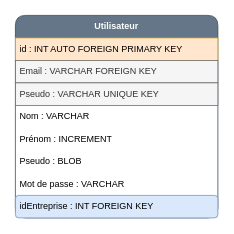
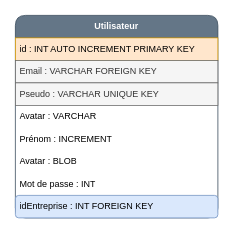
- <mxCell id="3" value="id : INT AUTO FOREIGN PRIMARY KEY" style="text;strokeColor=#d79b00;fillColor=#ffe6cc;align=left;verticalAlign=middle;spacingLeft=4;spacingRight=4;overflow=hidden;points=[[0,0.5],[1,0.5]];portConstraint=eastwest;rotatable=0;whiteSpace=wrap;html=1;" vertex="1" parent="2"><mxGeometry y="30" width="270" height="30" as="geometry" /></mxCell>
+ <mxCell id="3" value="id : INT AUTO INCREMENT PRIMARY KEY" style="text;strokeColor=#d79b00;fillColor=#ffe6cc;align=left;verticalAlign=middle;spacingLeft=4;spacingRight=4;overflow=hidden;points=[[0,0.5],[1,0.5]];portConstraint=eastwest;rotatable=0;whiteSpace=wrap;html=1;" vertex="1" parent="2"><mxGeometry y="30" width="270" height="30" as="geometry" /></mxCell>
- <mxCell id="6" value="Nom : VARCHAR" style="text;strokeColor=none;fillColor=none;align=left;verticalAlign=middle;spacingLeft=4;spacingRight=4;overflow=hidden;points=[[0,0.5],[1,0.5]];portConstraint=eastwest;rotatable=0;whiteSpace=wrap;html=1;" vertex="1" parent="2"><mxGeometry y="120" width="270" height="30" as="geometry" /></mxCell>
+ <mxCell id="6" value="Avatar : VARCHAR" style="text;strokeColor=none;fillColor=none;align=left;verticalAlign=middle;spacingLeft=4;spacingRight=4;overflow=hidden;points=[[0,0.5],[1,0.5]];portConstraint=eastwest;rotatable=0;whiteSpace=wrap;html=1;" vertex="1" parent="2"><mxGeometry y="120" width="270" height="30" as="geometry" /></mxCell>
- <mxCell id="8" value="Pseudo : BLOB" style="text;strokeColor=none;fillColor=none;align=left;verticalAlign=middle;spacingLeft=4;spacingRight=4;overflow=hidden;points=[[0,0.5],[1,0.5]];portConstraint=eastwest;rotatable=0;whiteSpace=wrap;html=1;" vertex="1" parent="2"><mxGeometry y="180" width="270" height="30" as="geometry" /></mxCell>
+ <mxCell id="8" value="Avatar : BLOB" style="text;strokeColor=none;fillColor=none;align=left;verticalAlign=middle;spacingLeft=4;spacingRight=4;overflow=hidden;points=[[0,0.5],[1,0.5]];portConstraint=eastwest;rotatable=0;whiteSpace=wrap;html=1;" vertex="1" parent="2"><mxGeometry y="180" width="270" height="30" as="geometry" /></mxCell>
- <mxCell id="9" value="Mot de passe : VARCHAR" style="text;strokeColor=none;fillColor=none;align=left;verticalAlign=middle;spacingLeft=4;spacingRight=4;overflow=hidden;points=[[0,0.5],[1,0.5]];portConstraint=eastwest;rotatable=0;whiteSpace=wrap;html=1;" vertex="1" parent="2"><mxGeometry y="210" width="270" height="30" as="geometry" /></mxCell>
+ <mxCell id="9" value="Mot de passe : INT" style="text;strokeColor=none;fillColor=none;align=left;verticalAlign=middle;spacingLeft=4;spacingRight=4;overflow=hidden;points=[[0,0.5],[1,0.5]];portConstraint=eastwest;rotatable=0;whiteSpace=wrap;html=1;" vertex="1" parent="2"><mxGeometry y="210" width="270" height="30" as="geometry" /></mxCell>
